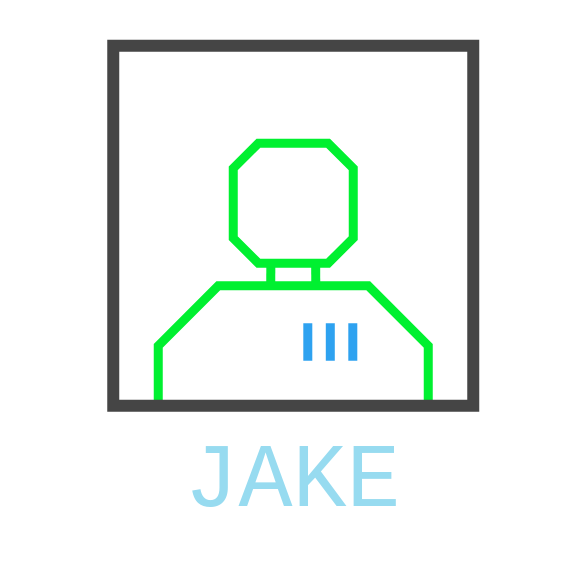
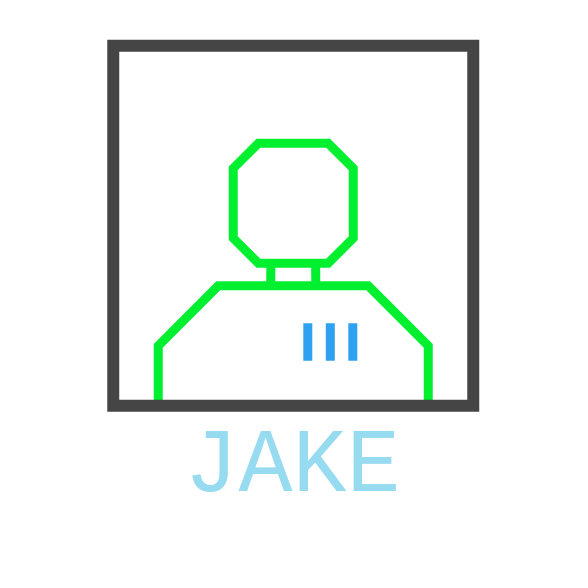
- <mxCell id="10" value="JAKE" style="text;html=1;align=center;verticalAlign=middle;whiteSpace=wrap;rounded=0;fontSize=60;fontStyle=0;fontColor=#97DBF0;fontFamily=Courier New;" vertex="1" parent="1"><mxGeometry x="80" y="300" width="230" height="40" as="geometry" /></mxCell>
+ <mxCell id="10" value="JAKE" style="text;html=1;align=center;verticalAlign=middle;whiteSpace=wrap;rounded=0;fontSize=60;fontStyle=0;fontColor=#97DBF0;fontFamily=Courier New;" vertex="1" parent="1"><mxGeometry x="80" y="290" width="230" height="40" as="geometry" /></mxCell>
